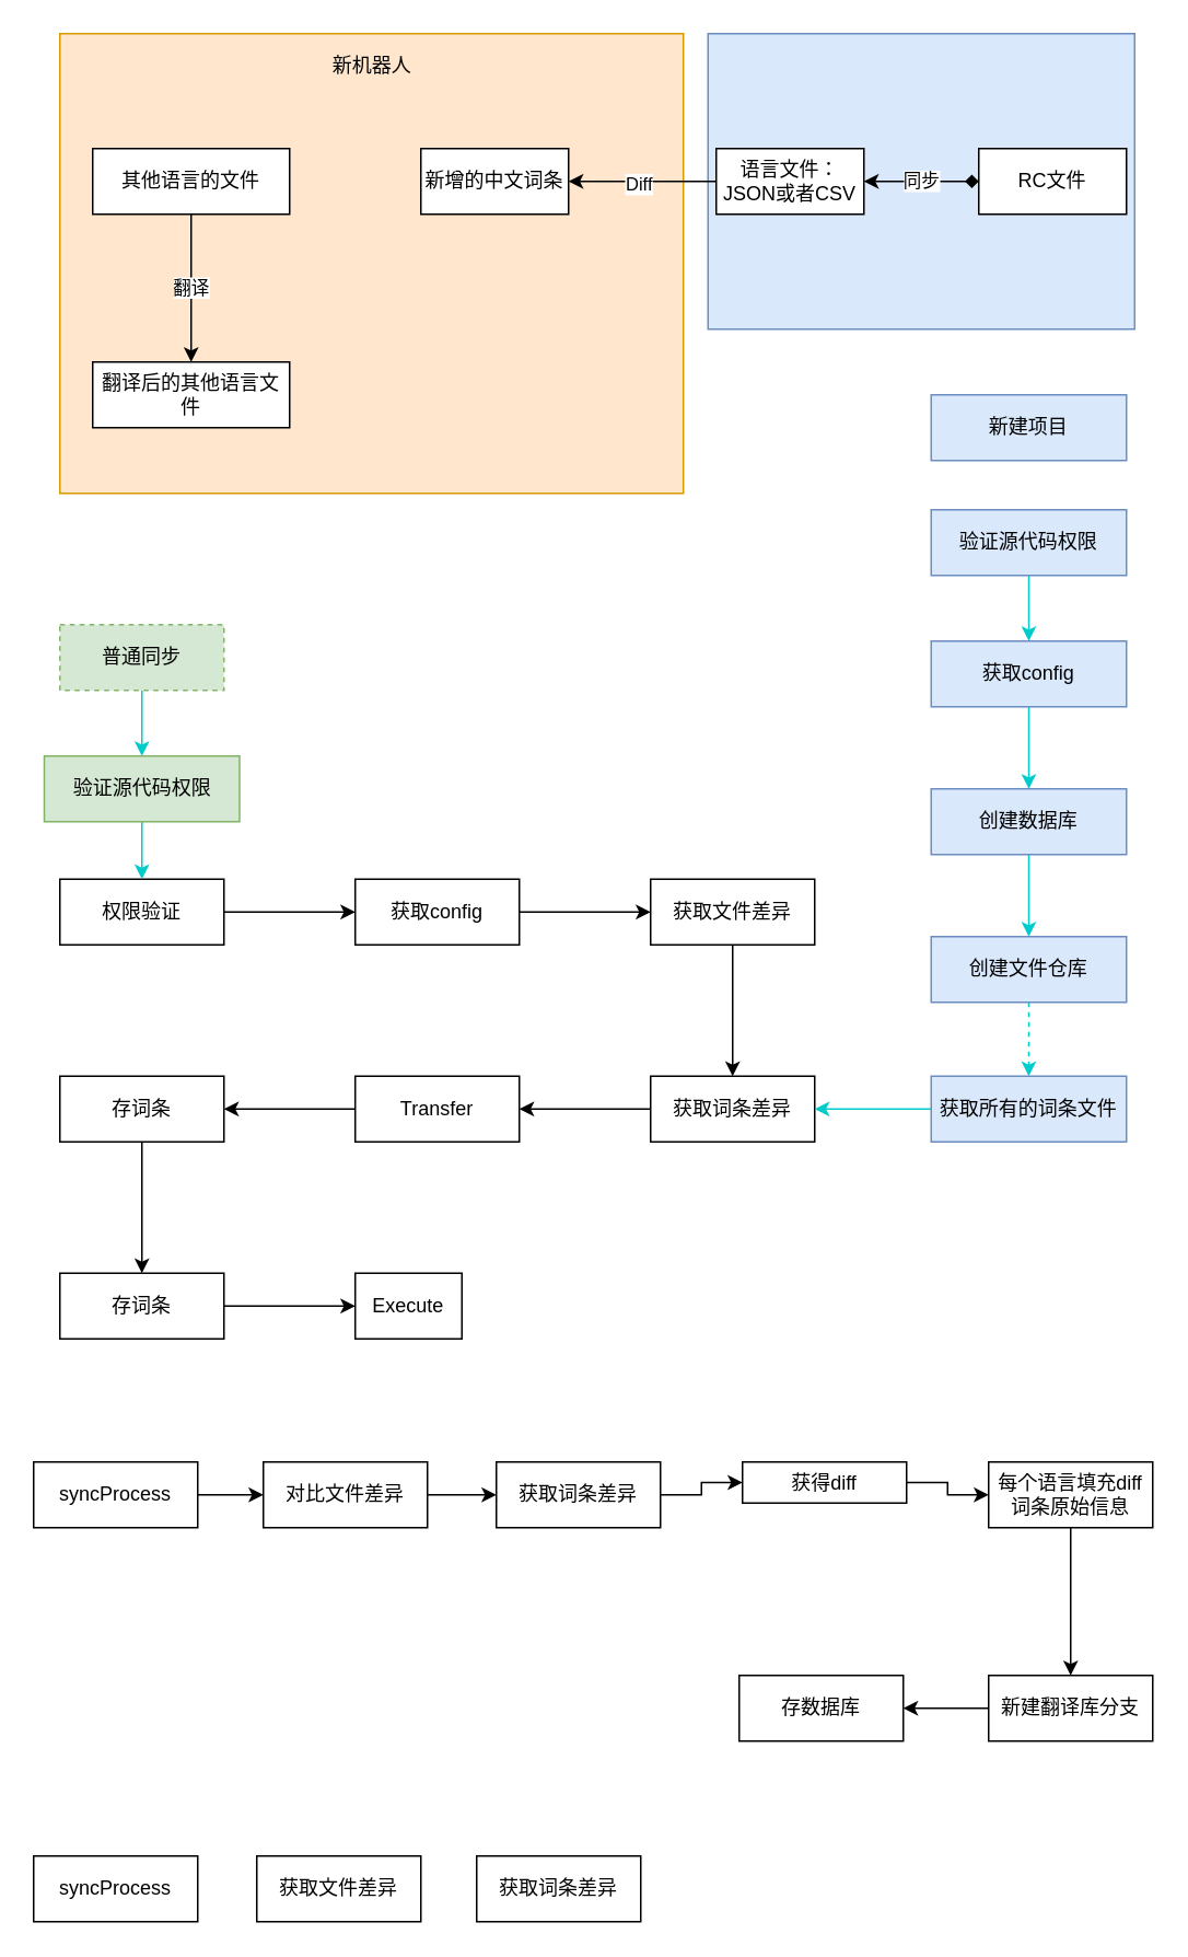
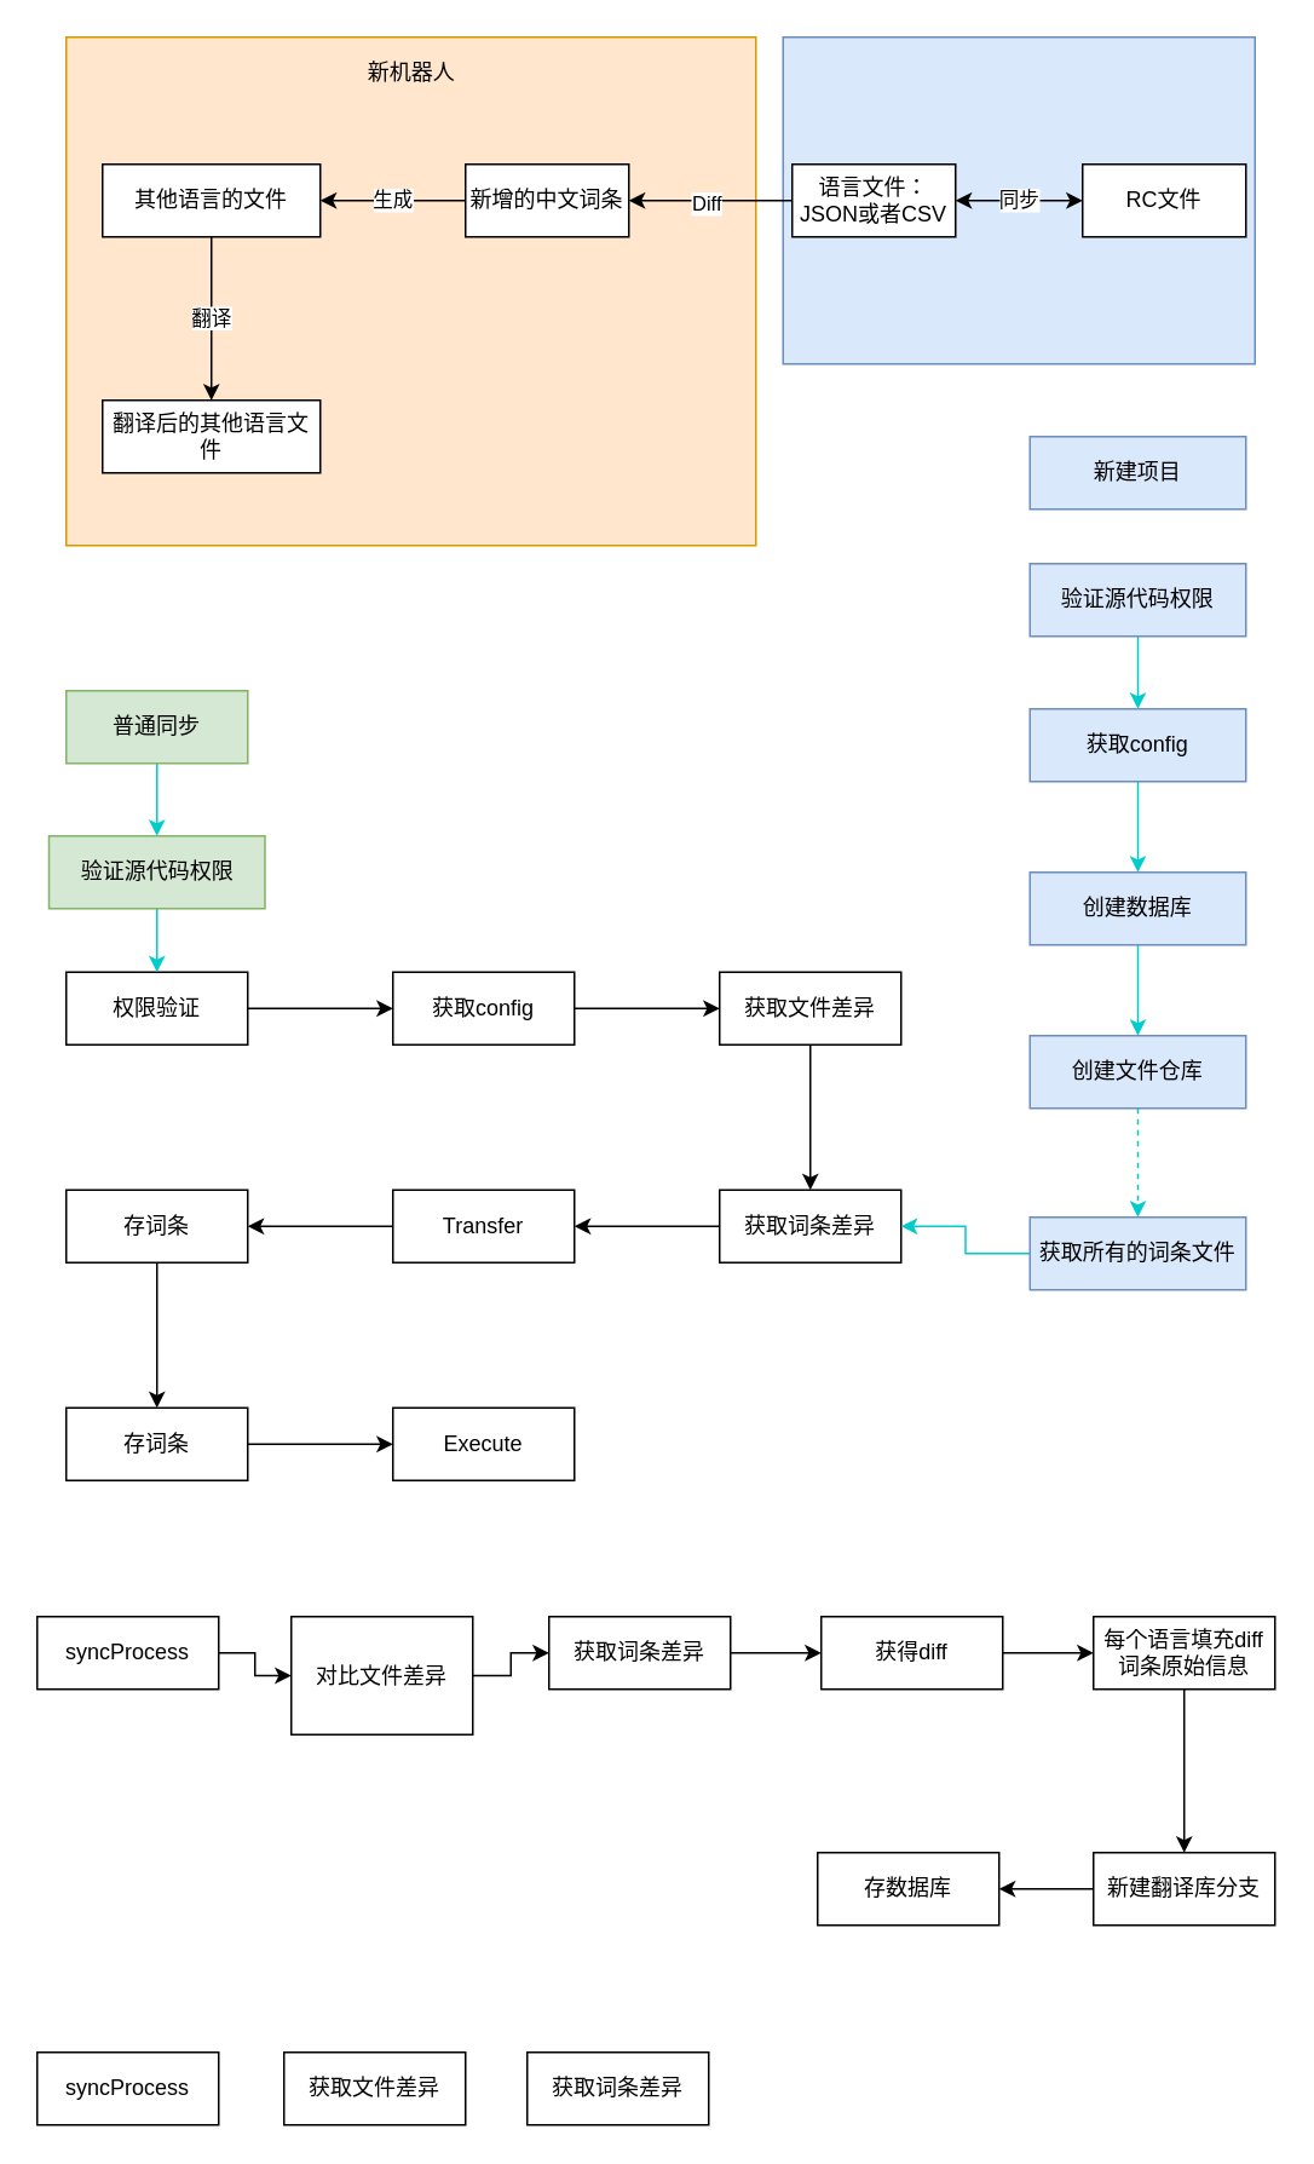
+ <mxCell id="6" value="生成" style="edgeStyle=orthogonalEdgeStyle;rounded=0;orthogonalLoop=1;jettySize=auto;html=1;startArrow=none;startFill=0;endArrow=classic;endFill=1;entryX=1;entryY=0.5;entryDx=0;entryDy=0;" parent="1" source="7" target="12" edge="1"><mxGeometry relative="1" as="geometry"><mxPoint x="186" y="110" as="targetPoint" /></mxGeometry></mxCell>
- <mxCell id="8" value="同步" style="edgeStyle=orthogonalEdgeStyle;rounded=0;orthogonalLoop=1;jettySize=auto;html=1;entryX=0;entryY=0.5;entryDx=0;entryDy=0;startArrow=classic;startFill=1;endArrow=diamond;endFill=1;" parent="1" source="9" target="10" edge="1"><mxGeometry relative="1" as="geometry" /></mxCell>
+ <mxCell id="8" value="同步" style="edgeStyle=orthogonalEdgeStyle;rounded=0;orthogonalLoop=1;jettySize=auto;html=1;entryX=0;entryY=0.5;entryDx=0;entryDy=0;startArrow=classic;startFill=1;endArrow=classic;endFill=1;" parent="1" source="9" target="10" edge="1"><mxGeometry relative="1" as="geometry" /></mxCell>
- <mxCell id="42" value="普通同步" style="rounded=0;whiteSpace=wrap;html=1;fillColor=#d5e8d4;strokeColor=#82b366;dashed=1;" vertex="1" parent="1"><mxGeometry x="36" y="380" width="100" height="40" as="geometry" /></mxCell>
+ <mxCell id="42" value="普通同步" style="rounded=0;whiteSpace=wrap;html=1;fillColor=#d5e8d4;strokeColor=#82b366;" vertex="1" parent="1"><mxGeometry x="36" y="380" width="100" height="40" as="geometry" /></mxCell>
- <mxCell id="37" value="获取所有的词条文件" style="rounded=0;whiteSpace=wrap;html=1;fillColor=#dae8fc;strokeColor=#6c8ebf;" vertex="1" parent="1"><mxGeometry x="567" y="655" width="119" height="40" as="geometry" /></mxCell>
+ <mxCell id="37" value="获取所有的词条文件" style="rounded=0;whiteSpace=wrap;html=1;fillColor=#dae8fc;strokeColor=#6c8ebf;" vertex="1" parent="1"><mxGeometry x="567" y="670" width="119" height="40" as="geometry" /></mxCell>
- <mxCell id="29" value="Execute" style="rounded=0;whiteSpace=wrap;html=1;" vertex="1" parent="1"><mxGeometry x="216" y="775" width="65" height="40" as="geometry" /></mxCell>
+ <mxCell id="29" value="Execute" style="rounded=0;whiteSpace=wrap;html=1;" vertex="1" parent="1"><mxGeometry x="216" y="775" width="100" height="40" as="geometry" /></mxCell>
- <mxCell id="50" value="获得diff" style="rounded=0;whiteSpace=wrap;html=1;" vertex="1" parent="1"><mxGeometry x="452" y="890" width="100" height="25" as="geometry" /></mxCell>
+ <mxCell id="50" value="获得diff" style="rounded=0;whiteSpace=wrap;html=1;" vertex="1" parent="1"><mxGeometry x="452" y="890" width="100" height="40" as="geometry" /></mxCell>
- <mxCell id="46" value="对比文件差异" style="rounded=0;whiteSpace=wrap;html=1;" vertex="1" parent="1"><mxGeometry x="160" y="890" width="100" height="40" as="geometry" /></mxCell>
+ <mxCell id="46" value="对比文件差异" style="rounded=0;whiteSpace=wrap;html=1;" vertex="1" parent="1"><mxGeometry x="160" y="890" width="100" height="65" as="geometry" /></mxCell>
